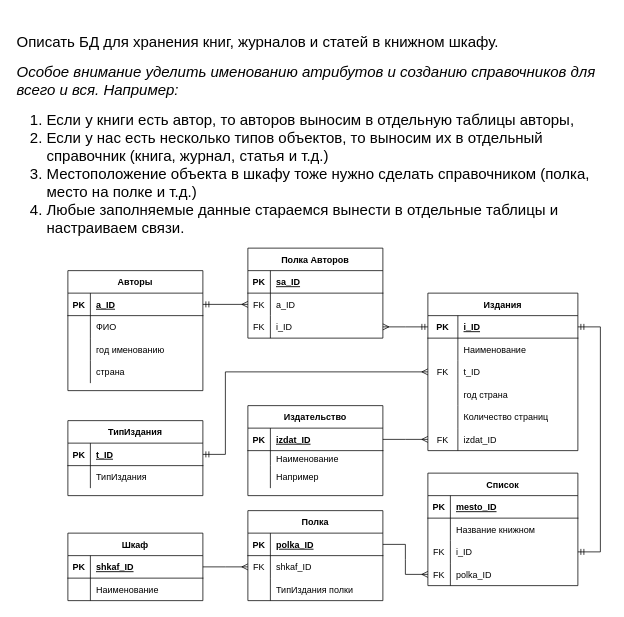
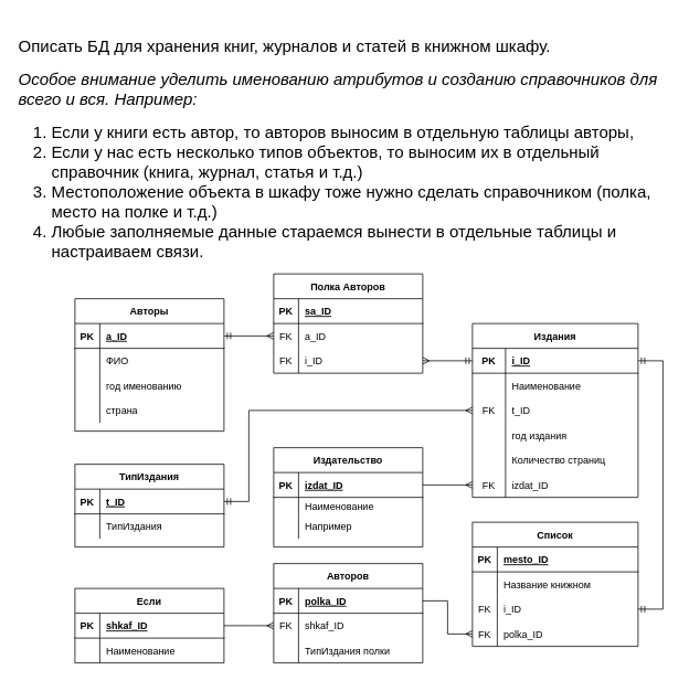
- <mxCell id="34" value="год страна" style="shape=partialRectangle;connectable=0;fillColor=none;top=0;left=0;bottom=0;right=0;align=left;spacingLeft=6;overflow=hidden;" parent="32" vertex="1"><mxGeometry x="40" width="160" height="30" as="geometry"><mxRectangle width="160" height="30" as="alternateBounds" /></mxGeometry></mxCell>
+ <mxCell id="34" value="год издания" style="shape=partialRectangle;connectable=0;fillColor=none;top=0;left=0;bottom=0;right=0;align=left;spacingLeft=6;overflow=hidden;" parent="32" vertex="1"><mxGeometry x="40" width="160" height="30" as="geometry"><mxRectangle width="160" height="30" as="alternateBounds" /></mxGeometry></mxCell>
- <mxCell id="70" value="Полка" style="shape=table;startSize=30;container=1;collapsible=1;childLayout=tableLayout;fixedRows=1;rowLines=0;fontStyle=1;align=center;resizeLast=1;" parent="1" vertex="1"><mxGeometry x="330" y="680" width="180" height="120" as="geometry" /></mxCell>
+ <mxCell id="70" value="Авторов" style="shape=table;startSize=30;container=1;collapsible=1;childLayout=tableLayout;fixedRows=1;rowLines=0;fontStyle=1;align=center;resizeLast=1;" parent="1" vertex="1"><mxGeometry x="330" y="680" width="180" height="120" as="geometry" /></mxCell>
- <mxCell id="63" value="Шкаф" style="shape=table;startSize=30;container=1;collapsible=1;childLayout=tableLayout;fixedRows=1;rowLines=0;fontStyle=1;align=center;resizeLast=1;" parent="1" vertex="1"><mxGeometry x="90" y="710" width="180" height="90" as="geometry" /></mxCell>
+ <mxCell id="63" value="Если" style="shape=table;startSize=30;container=1;collapsible=1;childLayout=tableLayout;fixedRows=1;rowLines=0;fontStyle=1;align=center;resizeLast=1;" parent="1" vertex="1"><mxGeometry x="90" y="710" width="180" height="90" as="geometry" /></mxCell>
